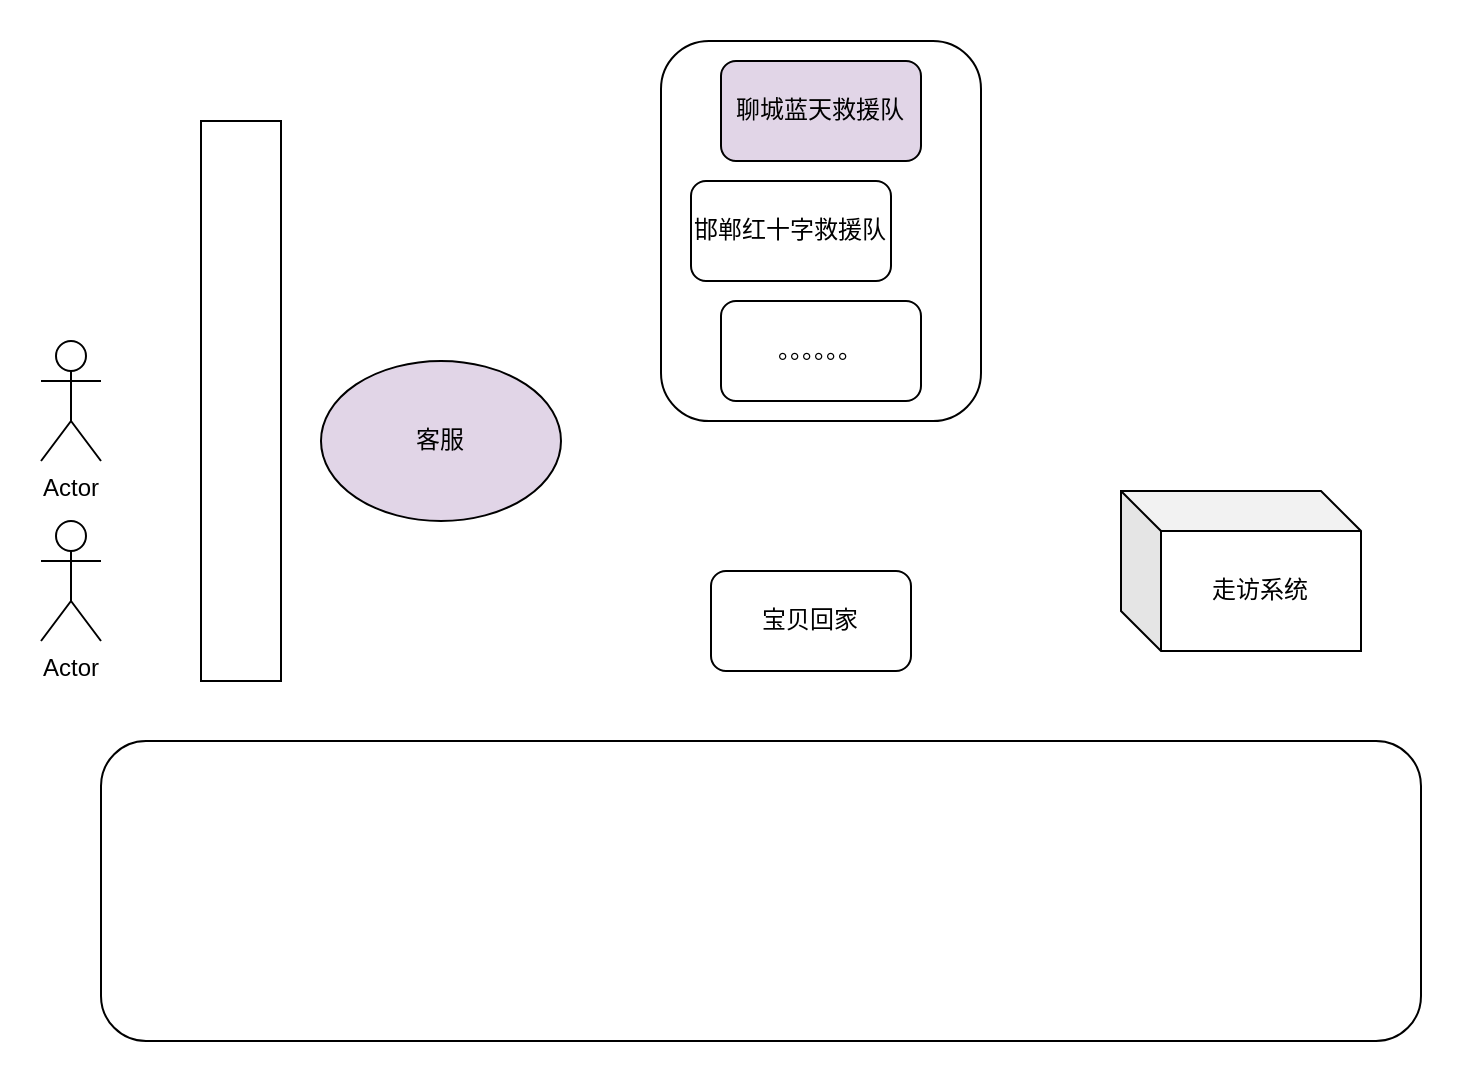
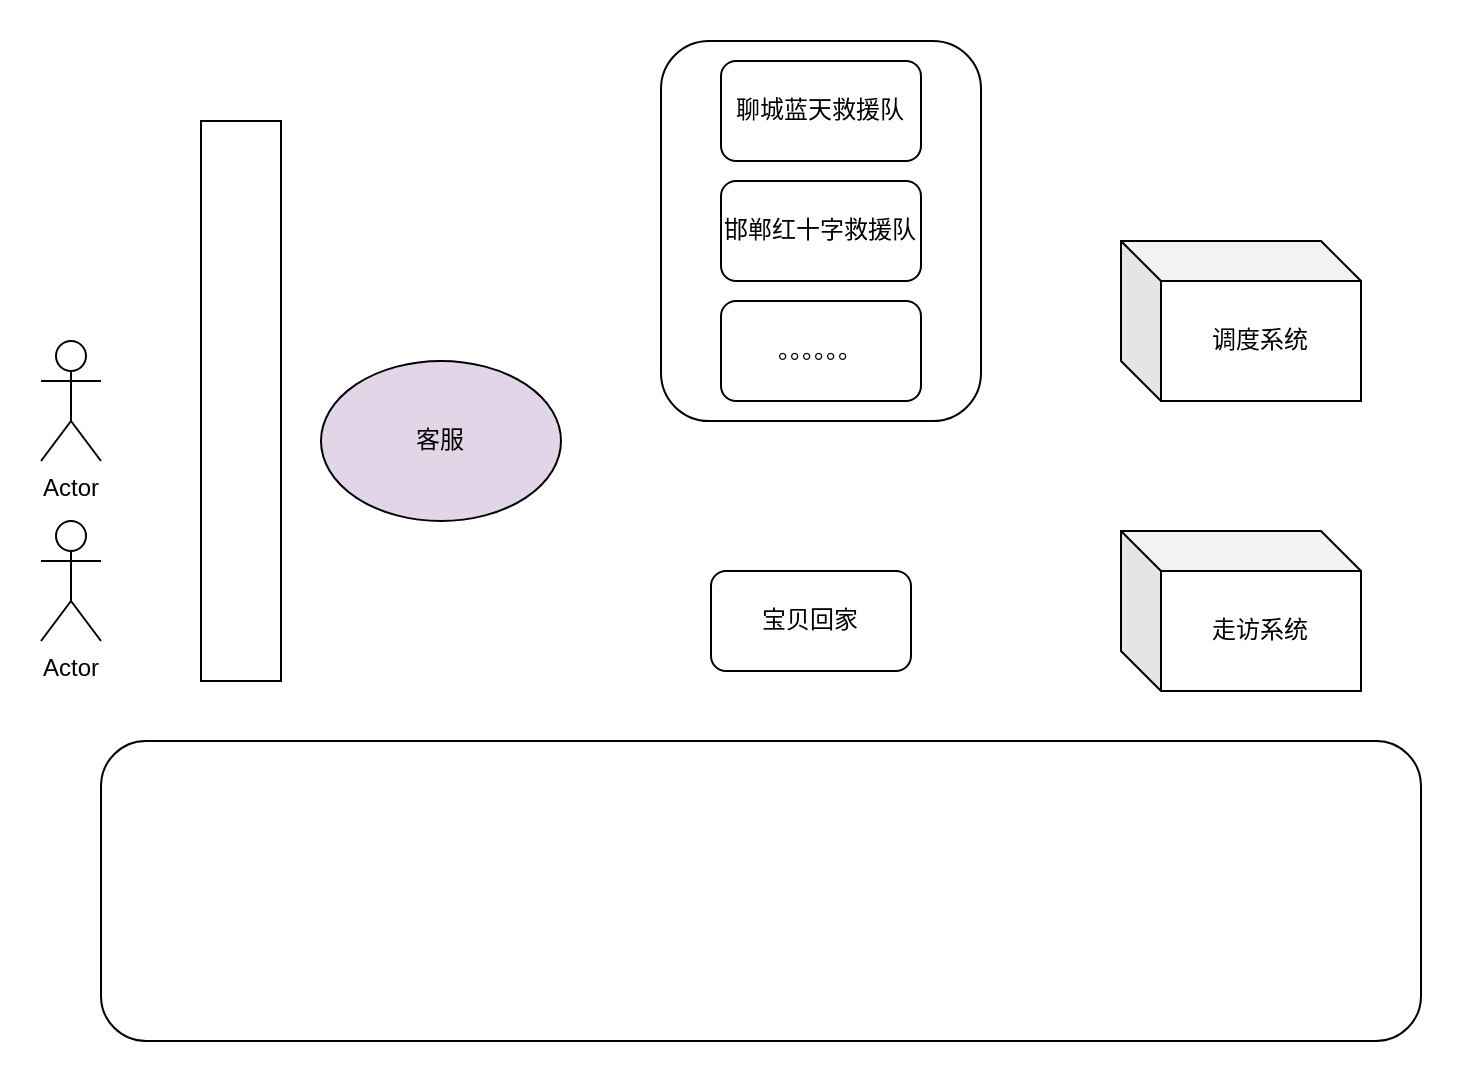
- <mxCell id="9" value="聊城蓝天救援队" style="rounded=1;whiteSpace=wrap;html=1;fillColor=#e1d5e7;" vertex="1" parent="1"><mxGeometry x="360" y="30" width="100" height="50" as="geometry" /></mxCell>
+ <mxCell id="9" value="聊城蓝天救援队" style="rounded=1;whiteSpace=wrap;html=1;" vertex="1" parent="1"><mxGeometry x="360" y="30" width="100" height="50" as="geometry" /></mxCell>
- <mxCell id="8" value="邯郸红十字救援队" style="rounded=1;whiteSpace=wrap;html=1;" vertex="1" parent="1"><mxGeometry x="345" y="90" width="100" height="50" as="geometry" /></mxCell>
+ <mxCell id="8" value="邯郸红十字救援队" style="rounded=1;whiteSpace=wrap;html=1;" vertex="1" parent="1"><mxGeometry x="360" y="90" width="100" height="50" as="geometry" /></mxCell>
+ <mxCell id="11" value="调度系统" style="shape=cube;whiteSpace=wrap;html=1;boundedLbl=1;backgroundOutline=1;darkOpacity=0.05;darkOpacity2=0.1;" vertex="1" parent="1"><mxGeometry x="560" y="120" width="120" height="80" as="geometry" /></mxCell>
- <mxCell id="13" value="走访系统" style="shape=cube;whiteSpace=wrap;html=1;boundedLbl=1;backgroundOutline=1;darkOpacity=0.05;darkOpacity2=0.1;" vertex="1" parent="1"><mxGeometry x="560" y="245" width="120" height="80" as="geometry" /></mxCell>
+ <mxCell id="13" value="走访系统" style="shape=cube;whiteSpace=wrap;html=1;boundedLbl=1;backgroundOutline=1;darkOpacity=0.05;darkOpacity2=0.1;" vertex="1" parent="1"><mxGeometry x="560" y="265" width="120" height="80" as="geometry" /></mxCell>
